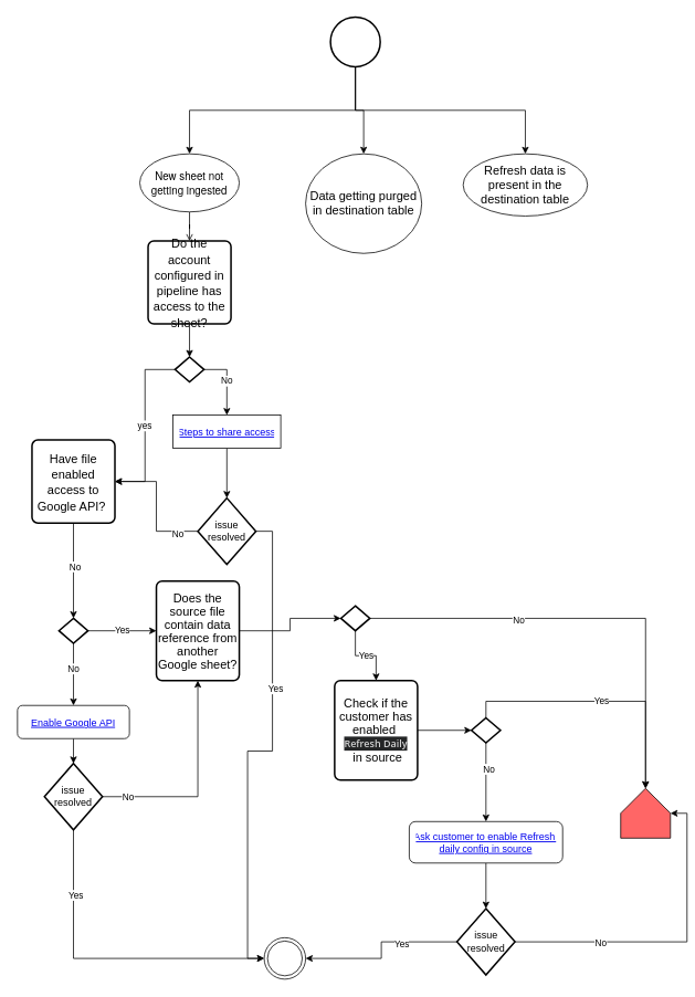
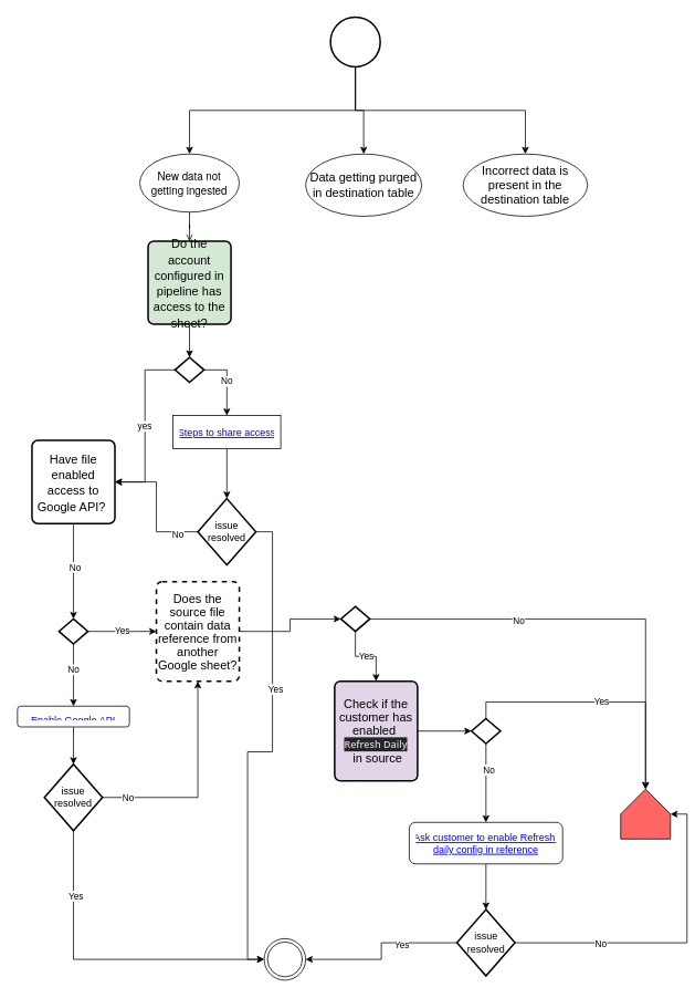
- <mxCell id="9" value="&lt;span style=&quot;font-family: &amp;quot;Helvetica Neue&amp;quot;; font-size: 13px;&quot;&gt;New sheet not getting ingested&lt;/span&gt;" style="ellipse;whiteSpace=wrap;html=1;align=center;" parent="1" vertex="1"><mxGeometry x="168" y="185" width="120" height="70" as="geometry" /></mxCell>
+ <mxCell id="9" value="&lt;span style=&quot;font-family: &amp;quot;Helvetica Neue&amp;quot;; font-size: 13px;&quot;&gt;New data not getting ingested&lt;/span&gt;" style="ellipse;whiteSpace=wrap;html=1;align=center;" parent="1" vertex="1"><mxGeometry x="168" y="185" width="120" height="70" as="geometry" /></mxCell>
- <mxCell id="11" value="&lt;span style=&quot;font-family: Arial; font-size: 14.667px;&quot;&gt;Refresh data is present in the destination table&lt;/span&gt;" style="ellipse;whiteSpace=wrap;html=1;align=center;" parent="1" vertex="1"><mxGeometry x="558" y="185" width="150" height="75" as="geometry" /></mxCell>
+ <mxCell id="11" value="&lt;span style=&quot;font-family: Arial; font-size: 14.667px;&quot;&gt;Incorrect data is present in the destination table&lt;/span&gt;" style="ellipse;whiteSpace=wrap;html=1;align=center;" parent="1" vertex="1"><mxGeometry x="558" y="185" width="150" height="75" as="geometry" /></mxCell>
- <mxCell id="10" value="&lt;span style=&quot;font-family: Arial; font-size: 14.667px;&quot;&gt;Data getting purged in destination table&lt;/span&gt;" style="ellipse;whiteSpace=wrap;html=1;align=center;" parent="1" vertex="1"><mxGeometry x="368" y="185" width="140" height="120" as="geometry" /></mxCell>
+ <mxCell id="10" value="&lt;span style=&quot;font-family: Arial; font-size: 14.667px;&quot;&gt;Data getting purged in destination table&lt;/span&gt;" style="ellipse;whiteSpace=wrap;html=1;align=center;" parent="1" vertex="1"><mxGeometry x="368" y="185" width="140" height="75" as="geometry" /></mxCell>
- <mxCell id="7" value="&lt;span style=&quot;font-size: 14.667px;&quot; id=&quot;docs-internal-guid-18568be0-7fff-7edd-94ac-360ec5331db1&quot;&gt;&lt;p style=&quot;margin: 0px; font-variant-numeric: normal; font-variant-east-asian: normal; font-stretch: normal; font-size: 13px; line-height: normal; font-family: &amp;quot;Helvetica Neue&amp;quot;;&quot; class=&quot;p1&quot;&gt;&lt;span id=&quot;docs-internal-guid-95dcd70d-7fff-a0ca-e164-ddc94fe72f3e&quot;&gt;&lt;span style=&quot;font-size: 11pt; font-family: Arial; background-color: transparent; font-variant-numeric: normal; font-variant-east-asian: normal; vertical-align: baseline;&quot;&gt;Do the account configured in pipeline has access to the sheet?&lt;/span&gt;&lt;/span&gt;&lt;br&gt;&lt;/p&gt;&lt;/span&gt;" style="rounded=1;whiteSpace=wrap;html=1;absoluteArcSize=1;arcSize=14;strokeWidth=2;align=center;" parent="1" vertex="1"><mxGeometry x="178" y="290" width="100" height="100" as="geometry" /></mxCell>
+ <mxCell id="7" value="&lt;span style=&quot;font-size: 14.667px;&quot; id=&quot;docs-internal-guid-18568be0-7fff-7edd-94ac-360ec5331db1&quot;&gt;&lt;p style=&quot;margin: 0px; font-variant-numeric: normal; font-variant-east-asian: normal; font-stretch: normal; font-size: 13px; line-height: normal; font-family: &amp;quot;Helvetica Neue&amp;quot;;&quot; class=&quot;p1&quot;&gt;&lt;span id=&quot;docs-internal-guid-95dcd70d-7fff-a0ca-e164-ddc94fe72f3e&quot;&gt;&lt;span style=&quot;font-size: 11pt; font-family: Arial; background-color: transparent; font-variant-numeric: normal; font-variant-east-asian: normal; vertical-align: baseline;&quot;&gt;Do the account configured in pipeline has access to the sheet?&lt;/span&gt;&lt;/span&gt;&lt;br&gt;&lt;/p&gt;&lt;/span&gt;" style="rounded=1;whiteSpace=wrap;html=1;absoluteArcSize=1;arcSize=14;strokeWidth=2;align=center;fillColor=#d5e8d4;" parent="1" vertex="1"><mxGeometry x="178" y="290" width="100" height="100" as="geometry" /></mxCell>
- <mxCell id="33" value="&lt;span style=&quot;font-size: 14.667px;&quot; id=&quot;docs-internal-guid-18568be0-7fff-7edd-94ac-360ec5331db1&quot;&gt;&lt;p style=&quot;margin: 0px; font-variant-numeric: normal; font-variant-east-asian: normal; font-stretch: normal; line-height: normal;&quot; class=&quot;p1&quot;&gt;&lt;font face=&quot;Arial&quot;&gt;Does the source file contain data reference from another Google sheet?&lt;/font&gt;&lt;/p&gt;&lt;/span&gt;" style="rounded=1;whiteSpace=wrap;html=1;absoluteArcSize=1;arcSize=14;strokeWidth=2;align=center;" parent="1" vertex="1"><mxGeometry x="188" y="700" width="100" height="120" as="geometry" /></mxCell>
+ <mxCell id="33" value="&lt;span style=&quot;font-size: 14.667px;&quot; id=&quot;docs-internal-guid-18568be0-7fff-7edd-94ac-360ec5331db1&quot;&gt;&lt;p style=&quot;margin: 0px; font-variant-numeric: normal; font-variant-east-asian: normal; font-stretch: normal; line-height: normal;&quot; class=&quot;p1&quot;&gt;&lt;font face=&quot;Arial&quot;&gt;Does the source file contain data reference from another Google sheet?&lt;/font&gt;&lt;/p&gt;&lt;/span&gt;" style="rounded=1;whiteSpace=wrap;html=1;absoluteArcSize=1;arcSize=14;strokeWidth=2;align=center;dashed=1;" parent="1" vertex="1"><mxGeometry x="188" y="700" width="100" height="120" as="geometry" /></mxCell>
- <mxCell id="31" value="Enable Google API" style="fontColor=#0000EE;fontStyle=4;rounded=1;overflow=hidden;spacing=10;" parent="1" vertex="1"><mxGeometry x="20.5" y="850" width="135" height="40" as="geometry" /></mxCell>
+ <mxCell id="31" value="Enable Google API" style="fontColor=#0000EE;fontStyle=4;rounded=1;overflow=hidden;spacing=10;" parent="1" vertex="1"><mxGeometry x="20.5" y="850" width="135" height="25" as="geometry" /></mxCell>
- <mxCell id="45" value="&lt;span style=&quot;font-size: 14.667px;&quot; id=&quot;docs-internal-guid-18568be0-7fff-7edd-94ac-360ec5331db1&quot;&gt;&lt;p style=&quot;margin: 0px; font-variant-numeric: normal; font-variant-east-asian: normal; font-stretch: normal; line-height: normal;&quot; class=&quot;p1&quot;&gt;&lt;font face=&quot;Arial&quot;&gt;Check if the customer has enabled&amp;nbsp;&lt;/font&gt;&lt;/p&gt;&lt;span style=&quot;color: rgba(255, 255, 255, 0.8); font-family: &amp;quot;Open Sans&amp;quot;, sans-serif; font-size: 12px; font-weight: 600; text-align: start; background-color: rgb(36, 37, 38);&quot;&gt;Refresh Daily&lt;/span&gt;&lt;p style=&quot;margin: 0px; font-variant-numeric: normal; font-variant-east-asian: normal; font-stretch: normal; line-height: normal;&quot; class=&quot;p1&quot;&gt;&lt;font face=&quot;Arial&quot;&gt;&amp;nbsp;in source&lt;/font&gt;&lt;/p&gt;&lt;/span&gt;" style="rounded=1;whiteSpace=wrap;html=1;absoluteArcSize=1;arcSize=14;strokeWidth=2;align=center;" parent="1" vertex="1"><mxGeometry x="403" y="820" width="100" height="120" as="geometry" /></mxCell>
+ <mxCell id="45" value="&lt;span style=&quot;font-size: 14.667px;&quot; id=&quot;docs-internal-guid-18568be0-7fff-7edd-94ac-360ec5331db1&quot;&gt;&lt;p style=&quot;margin: 0px; font-variant-numeric: normal; font-variant-east-asian: normal; font-stretch: normal; line-height: normal;&quot; class=&quot;p1&quot;&gt;&lt;font face=&quot;Arial&quot;&gt;Check if the customer has enabled&amp;nbsp;&lt;/font&gt;&lt;/p&gt;&lt;span style=&quot;color: rgba(255, 255, 255, 0.8); font-family: &amp;quot;Open Sans&amp;quot;, sans-serif; font-size: 12px; font-weight: 600; text-align: start; background-color: rgb(36, 37, 38);&quot;&gt;Refresh Daily&lt;/span&gt;&lt;p style=&quot;margin: 0px; font-variant-numeric: normal; font-variant-east-asian: normal; font-stretch: normal; line-height: normal;&quot; class=&quot;p1&quot;&gt;&lt;font face=&quot;Arial&quot;&gt;&amp;nbsp;in source&lt;/font&gt;&lt;/p&gt;&lt;/span&gt;" style="rounded=1;whiteSpace=wrap;html=1;absoluteArcSize=1;arcSize=14;strokeWidth=2;align=center;fillColor=#e1d5e7;" parent="1" vertex="1"><mxGeometry x="403" y="820" width="100" height="120" as="geometry" /></mxCell>
- <mxCell id="51" value="Ask customer to enable Refresh &#10;daily config in source" style="fontColor=#0000EE;fontStyle=4;rounded=1;overflow=hidden;spacing=10;" parent="1" vertex="1"><mxGeometry x="493" y="990" width="185" height="50" as="geometry" /></mxCell>
+ <mxCell id="51" value="Ask customer to enable Refresh &#10;daily config in reference" style="fontColor=#0000EE;fontStyle=4;rounded=1;overflow=hidden;spacing=10;" parent="1" vertex="1"><mxGeometry x="493" y="990" width="185" height="50" as="geometry" /></mxCell>
